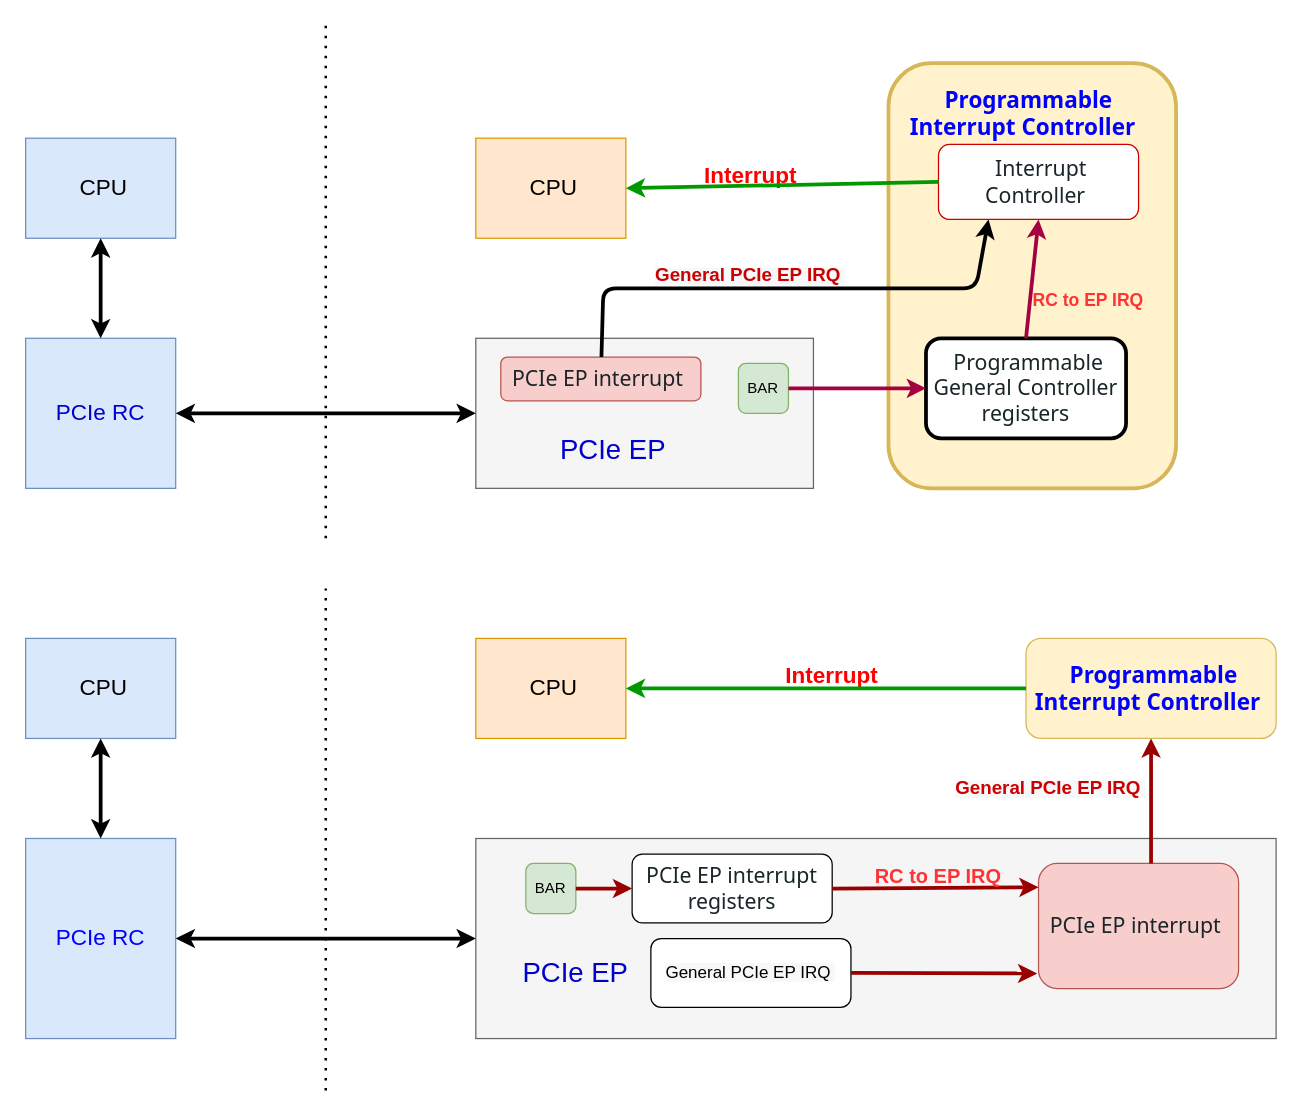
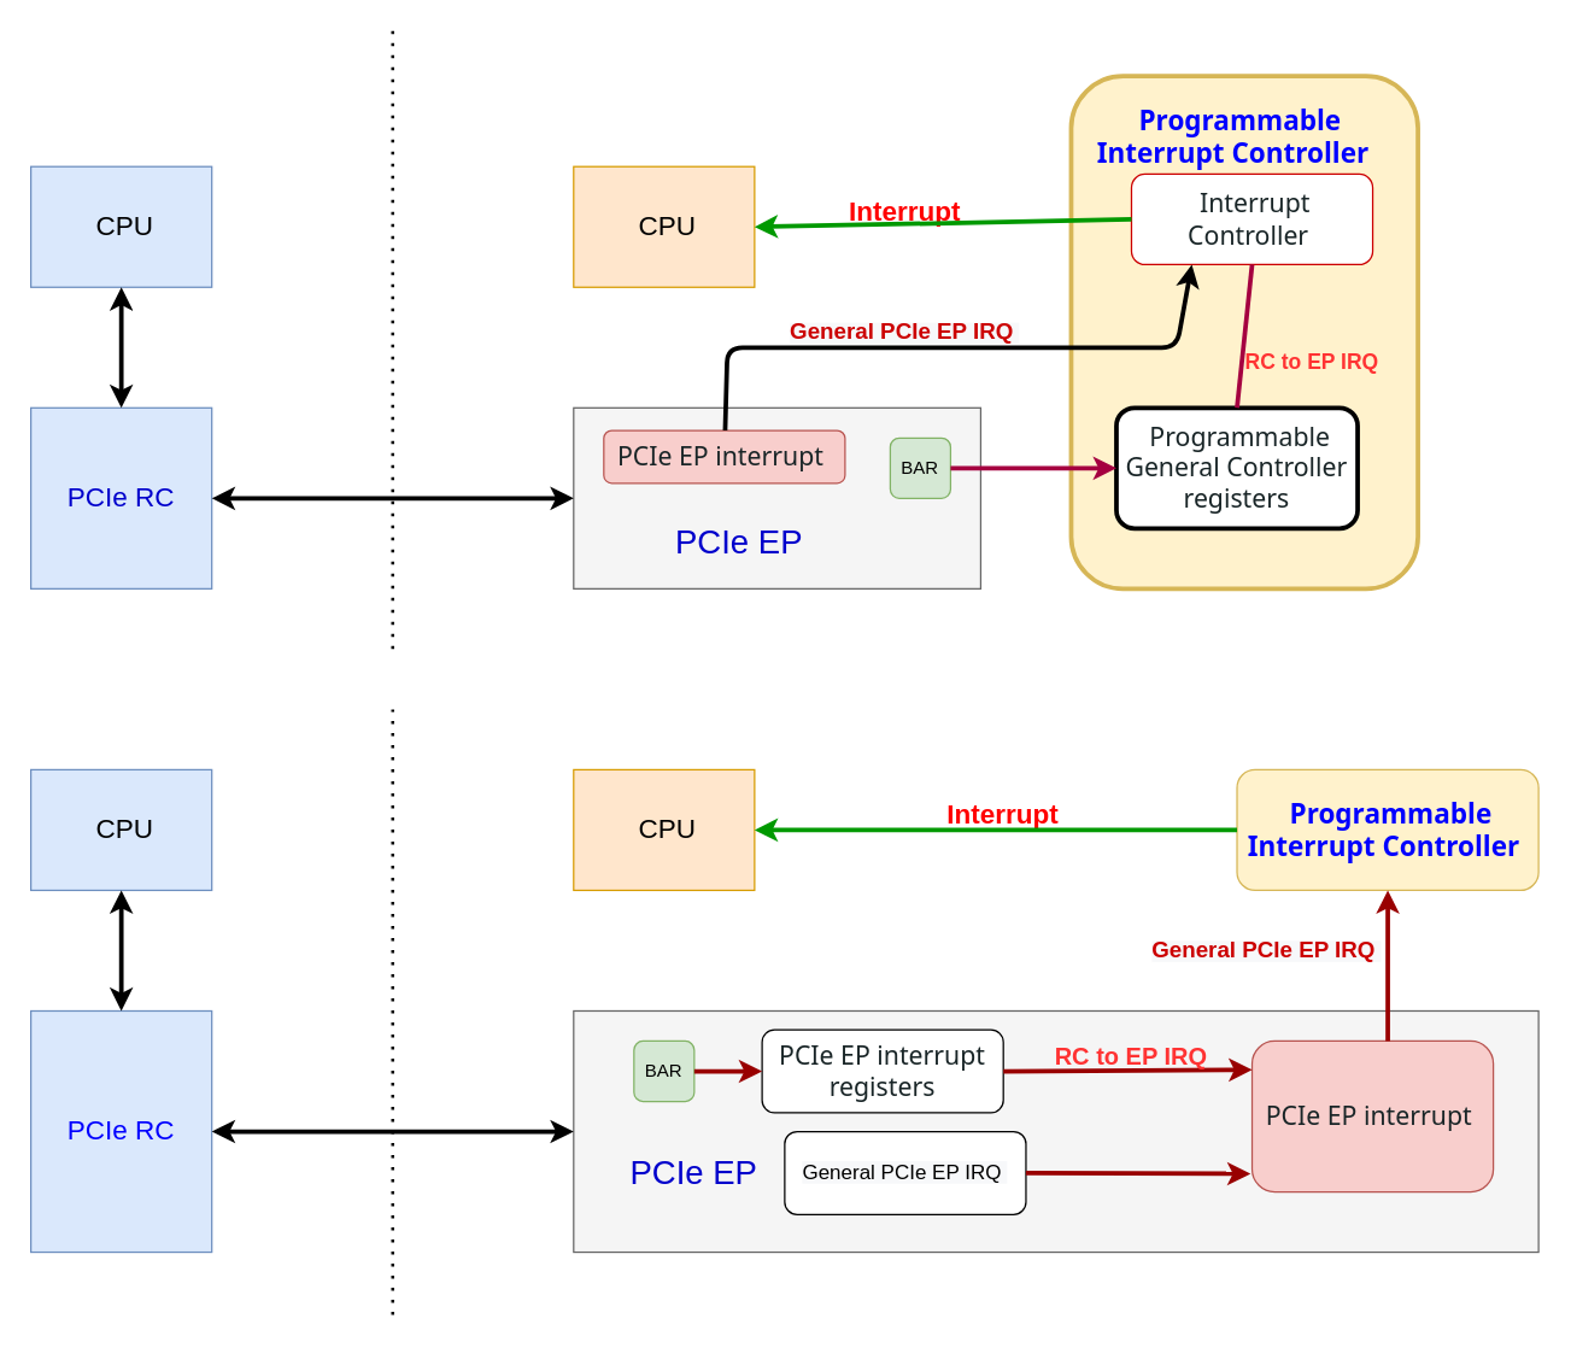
- <mxCell id="38" value="" style="endArrow=classic;html=1;entryX=0.5;entryY=1;entryDx=0;entryDy=0;exitX=0.5;exitY=0;exitDx=0;exitDy=0;fillColor=#d80073;strokeColor=#A50040;jumpSize=10;strokeWidth=3;" edge="1" parent="24" source="36" target="34"><mxGeometry width="50" height="50" relative="1" as="geometry"><mxPoint x="610" y="490" as="sourcePoint" /><mxPoint x="660" y="440" as="targetPoint" /></mxGeometry></mxCell>
+ <mxCell id="38" value="" style="endArrow=none;html=1;entryX=0.5;entryY=1;entryDx=0;entryDy=0;exitX=0.5;exitY=0;exitDx=0;exitDy=0;fillColor=#d80073;strokeColor=#A50040;jumpSize=10;strokeWidth=3;" edge="1" parent="24" source="36" target="34"><mxGeometry width="50" height="50" relative="1" as="geometry"><mxPoint x="610" y="490" as="sourcePoint" /><mxPoint x="660" y="440" as="targetPoint" /></mxGeometry></mxCell>
